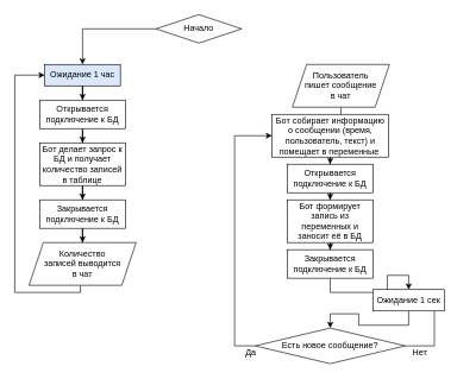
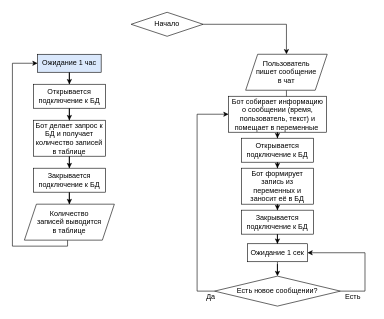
- <mxCell id="3" style="edgeStyle=orthogonalEdgeStyle;rounded=0;orthogonalLoop=1;jettySize=auto;html=1;entryX=0.5;entryY=0;entryDx=0;entryDy=0;" edge="1" parent="1" source="4" target="23"><mxGeometry relative="1" as="geometry" /></mxCell>
+ <mxCell id="2" style="edgeStyle=orthogonalEdgeStyle;rounded=0;orthogonalLoop=1;jettySize=auto;html=1;entryX=0.5;entryY=0;entryDx=0;entryDy=0;" edge="1" parent="1" source="4" target="6"><mxGeometry relative="1" as="geometry" /></mxCell>
- <mxCell id="31" value="Количество &lt;br&gt;записей выводится &lt;br&gt;в чат" style="shape=parallelogram;perimeter=parallelogramPerimeter;whiteSpace=wrap;html=1;fixedSize=1;" vertex="1" parent="1"><mxGeometry x="40" y="340" width="150" height="60" as="geometry" /></mxCell>
+ <mxCell id="31" value="Количество &lt;br&gt;записей выводится &lt;br&gt;в таблице" style="shape=parallelogram;perimeter=parallelogramPerimeter;whiteSpace=wrap;html=1;fixedSize=1;" vertex="1" parent="1"><mxGeometry x="40" y="340" width="150" height="60" as="geometry" /></mxCell>
- <mxCell id="19" value="Ожидание 1 сек" style="rounded=0;whiteSpace=wrap;html=1;" vertex="1" parent="1"><mxGeometry x="522" y="406" width="100" height="30" as="geometry" /></mxCell>
+ <mxCell id="19" value="Ожидание 1 сек" style="rounded=0;whiteSpace=wrap;html=1;" vertex="1" parent="1"><mxGeometry x="412" y="406" width="100" height="30" as="geometry" /></mxCell>
- <mxCell id="17" value="Есть новое сообщение?" style="rhombus;whiteSpace=wrap;html=1;" vertex="1" parent="1"><mxGeometry x="357" y="460" width="210" height="50" as="geometry" /></mxCell>
+ <mxCell id="17" value="Есть новое сообщении?" style="rhombus;whiteSpace=wrap;html=1;" vertex="1" parent="1"><mxGeometry x="357" y="460" width="210" height="50" as="geometry" /></mxCell>
- <mxCell id="20" value="Нет" style="text;html=1;strokeColor=none;fillColor=none;align=center;verticalAlign=middle;whiteSpace=wrap;rounded=0;" vertex="1" parent="1"><mxGeometry x="558" y="480" width="60" height="30" as="geometry" /></mxCell>
+ <mxCell id="20" value="Есть" style="text;html=1;strokeColor=none;fillColor=none;align=center;verticalAlign=middle;whiteSpace=wrap;rounded=0;" vertex="1" parent="1"><mxGeometry x="558" y="480" width="60" height="30" as="geometry" /></mxCell>
